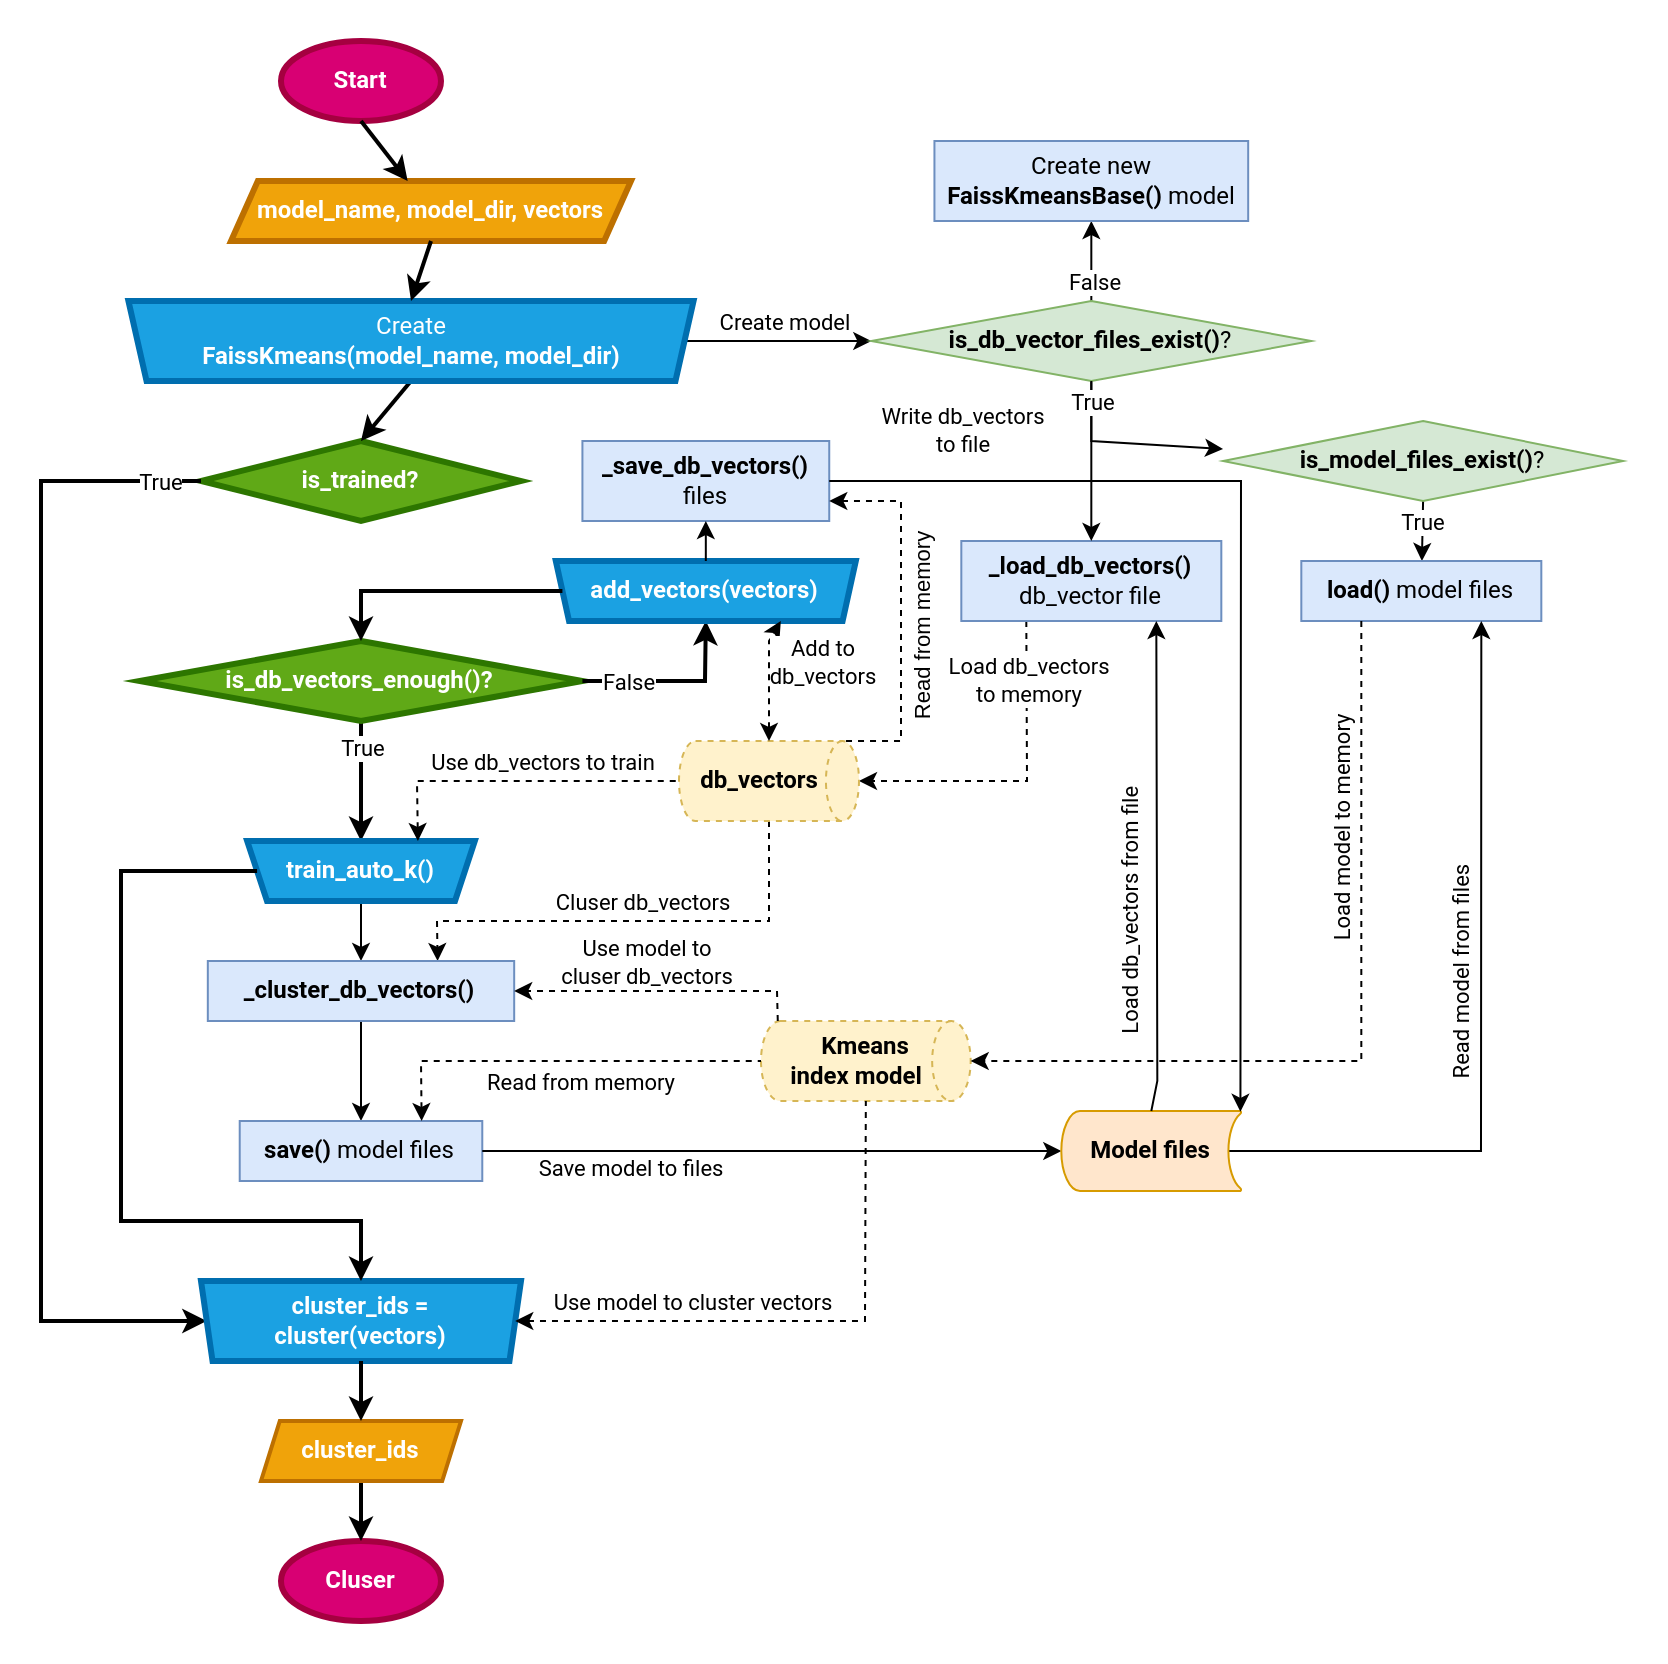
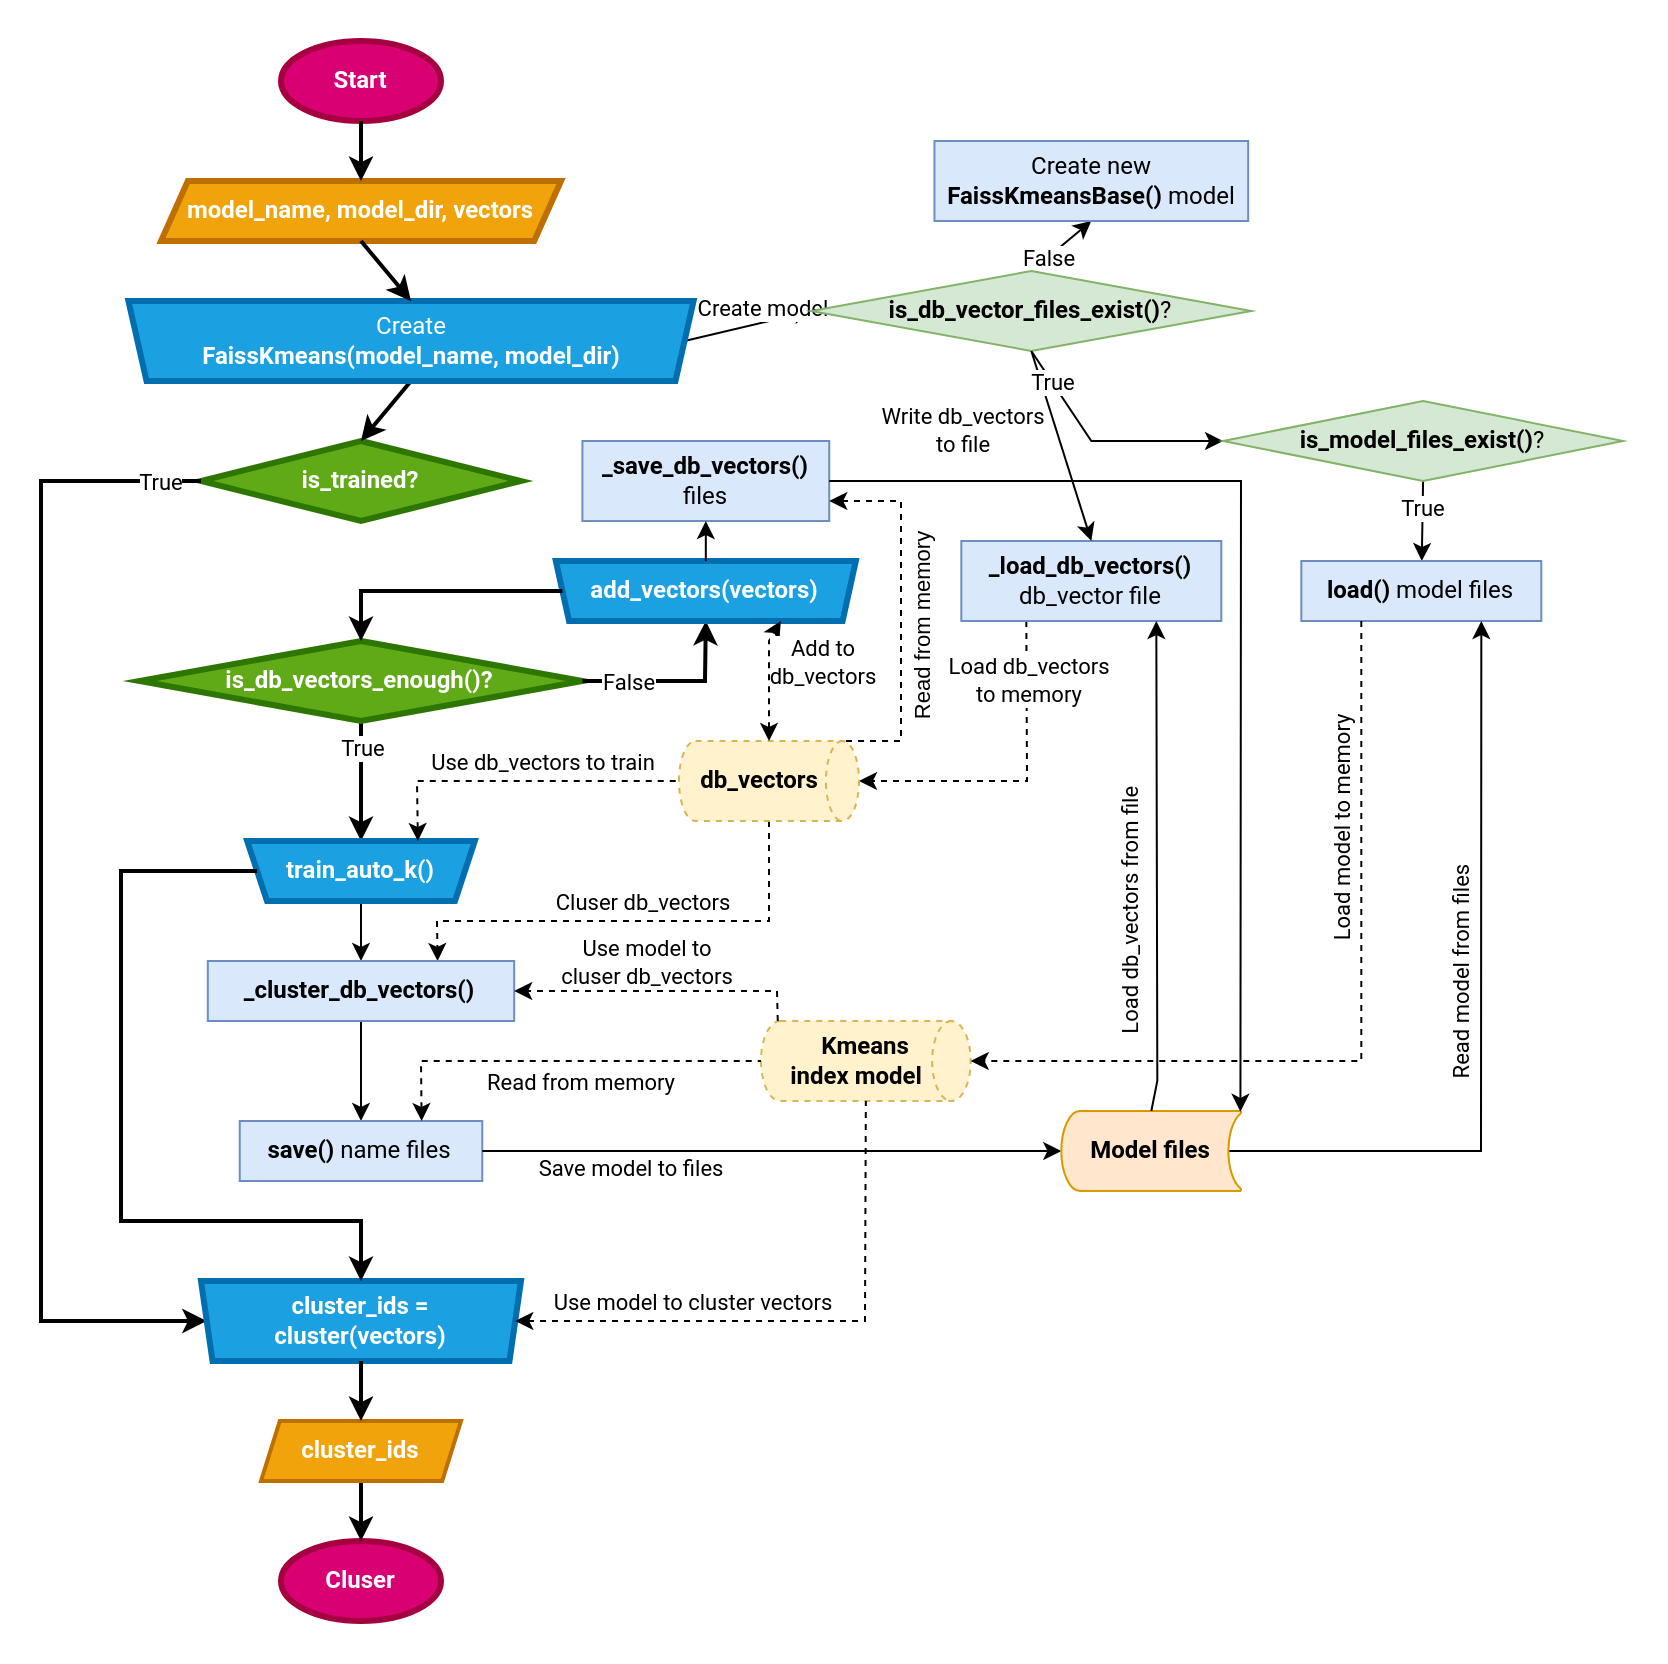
- <mxCell id="16" value="model_name, model_dir, vectors" style="shape=parallelogram;strokeWidth=3;perimeter=parallelogramPerimeter;whiteSpace=wrap;rounded=1;arcSize=0;size=0.067;verticalAlign=middle;fontStyle=1;fontFamily=Roboto;fontSource=https%3A%2F%2Ffonts.googleapis.com%2Fcss%3Ffamily%3DRoboto;fillColor=#f0a30a;strokeColor=#BD7000;fontColor=#ffffff;" parent="1" vertex="1"><mxGeometry x="115" y="90" width="200" height="30" as="geometry" /></mxCell>
+ <mxCell id="16" value="model_name, model_dir, vectors" style="shape=parallelogram;strokeWidth=3;perimeter=parallelogramPerimeter;whiteSpace=wrap;rounded=1;arcSize=0;size=0.067;verticalAlign=middle;fontStyle=1;fontFamily=Roboto;fontSource=https%3A%2F%2Ffonts.googleapis.com%2Fcss%3Ffamily%3DRoboto;fillColor=#f0a30a;strokeColor=#BD7000;fontColor=#ffffff;" parent="1" vertex="1"><mxGeometry x="80" y="90" width="200" height="30" as="geometry" /></mxCell>
- <mxCell id="69" value="&lt;b&gt;is_db_vector_files_exist()&lt;/b&gt;?" style="strokeWidth=1;html=1;shape=mxgraph.flowchart.decision;whiteSpace=wrap;fontFamily=Roboto;fontSource=https%3A%2F%2Ffonts.googleapis.com%2Fcss%3Ffamily%3DRoboto;fillColor=#d5e8d4;strokeColor=#82b366;" parent="1" vertex="1"><mxGeometry x="435.16" y="150" width="220" height="40" as="geometry" /></mxCell>
+ <mxCell id="69" value="&lt;b&gt;is_db_vector_files_exist()&lt;/b&gt;?" style="strokeWidth=1;html=1;shape=mxgraph.flowchart.decision;whiteSpace=wrap;fontFamily=Roboto;fontSource=https%3A%2F%2Ffonts.googleapis.com%2Fcss%3Ffamily%3DRoboto;fillColor=#d5e8d4;strokeColor=#82b366;" parent="1" vertex="1"><mxGeometry x="405.16" y="135" width="220" height="40" as="geometry" /></mxCell>
- <mxCell id="17" value="&lt;b&gt;is_model_files_exist()&lt;/b&gt;?" style="strokeWidth=1;html=1;shape=mxgraph.flowchart.decision;whiteSpace=wrap;fontFamily=Roboto;fontSource=https%3A%2F%2Ffonts.googleapis.com%2Fcss%3Ffamily%3DRoboto;fillColor=#d5e8d4;strokeColor=#82b366;" parent="1" vertex="1"><mxGeometry x="611.04" y="210" width="200" height="40" as="geometry" /></mxCell>
+ <mxCell id="17" value="&lt;b&gt;is_model_files_exist()&lt;/b&gt;?" style="strokeWidth=1;html=1;shape=mxgraph.flowchart.decision;whiteSpace=wrap;fontFamily=Roboto;fontSource=https%3A%2F%2Ffonts.googleapis.com%2Fcss%3Ffamily%3DRoboto;fillColor=#d5e8d4;strokeColor=#82b366;" parent="1" vertex="1"><mxGeometry x="611.04" y="200" width="200" height="40" as="geometry" /></mxCell>
- <mxCell id="31" value="&lt;b&gt;save()&lt;/b&gt;&amp;nbsp;model files" style="rounded=1;whiteSpace=wrap;html=1;absoluteArcSize=1;arcSize=0;strokeWidth=1;shadow=0;sketch=0;fontFamily=Roboto;fontSource=https%3A%2F%2Ffonts.googleapis.com%2Fcss%3Ffamily%3DRoboto;fillColor=#dae8fc;strokeColor=#6c8ebf;" parent="1" vertex="1"><mxGeometry x="119.36" y="560" width="121.28" height="30" as="geometry" /></mxCell>
+ <mxCell id="31" value="&lt;b&gt;save()&lt;/b&gt;&amp;nbsp;name files" style="rounded=1;whiteSpace=wrap;html=1;absoluteArcSize=1;arcSize=0;strokeWidth=1;shadow=0;sketch=0;fontFamily=Roboto;fontSource=https%3A%2F%2Ffonts.googleapis.com%2Fcss%3Ffamily%3DRoboto;fillColor=#dae8fc;strokeColor=#6c8ebf;" parent="1" vertex="1"><mxGeometry x="119.36" y="560" width="121.28" height="30" as="geometry" /></mxCell>
